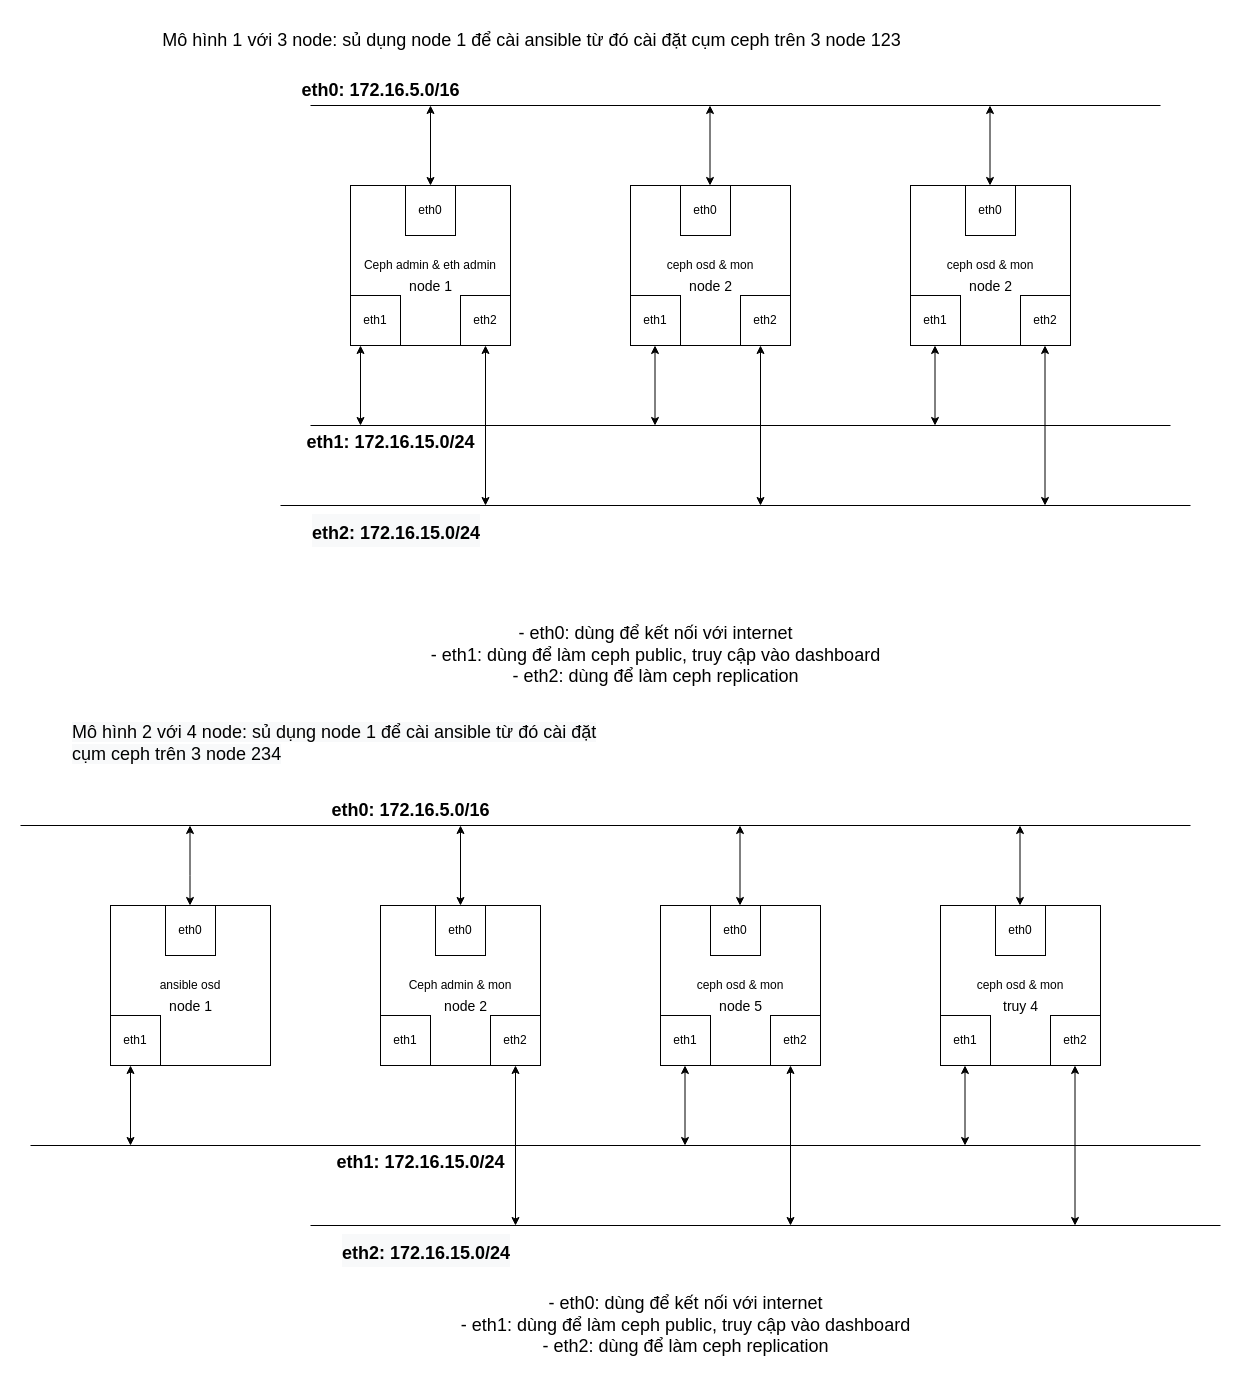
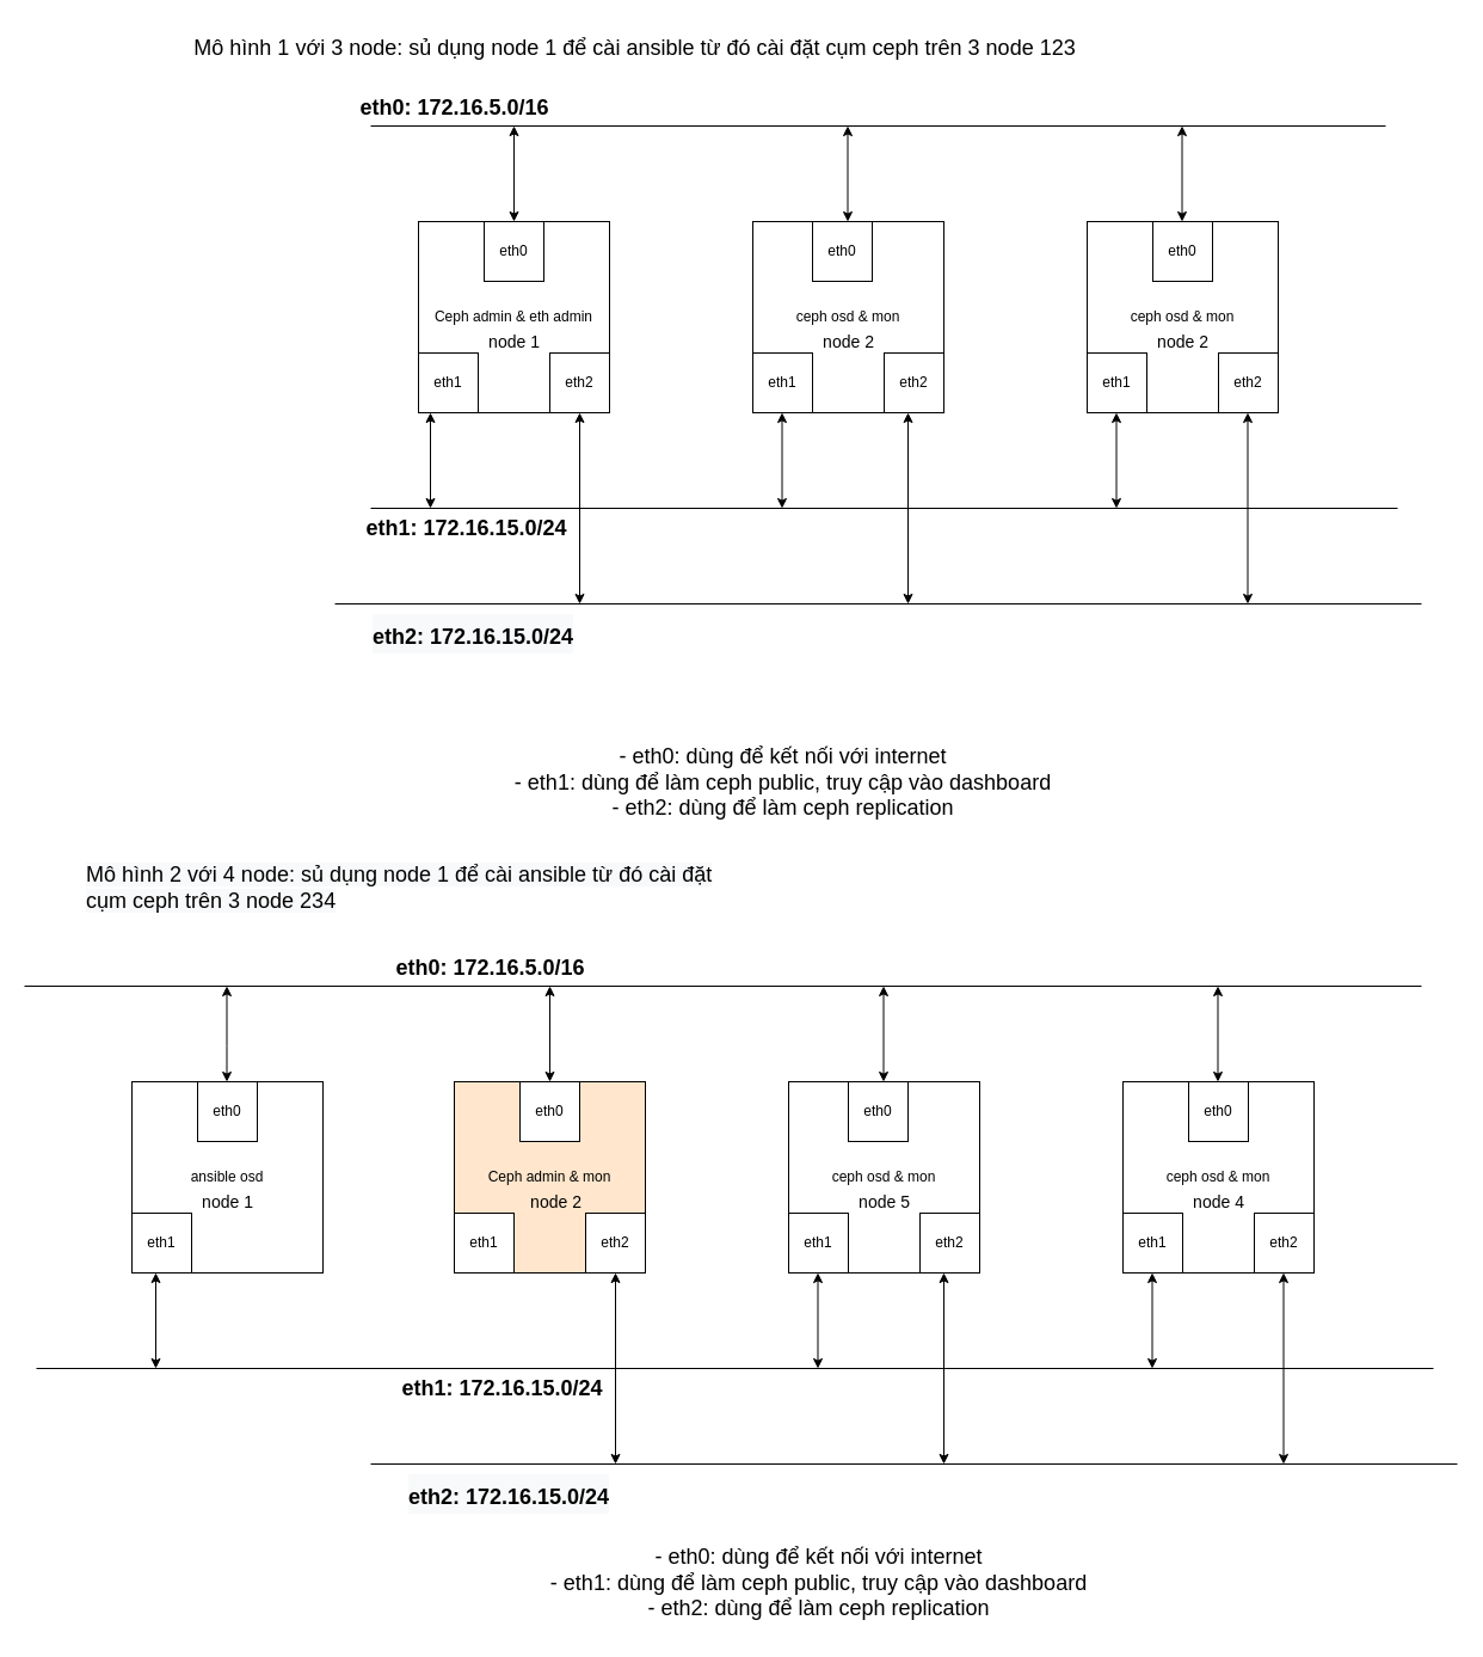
- <mxCell id="30" value="Ceph admin &amp;amp; mon" style="whiteSpace=wrap;html=1;aspect=fixed;" vertex="1" parent="1"><mxGeometry x="380" y="905" width="160" height="160" as="geometry" /></mxCell>
+ <mxCell id="30" value="Ceph admin &amp;amp; mon" style="whiteSpace=wrap;html=1;aspect=fixed;fillColor=#ffe6cc;" vertex="1" parent="1"><mxGeometry x="380" y="905" width="160" height="160" as="geometry" /></mxCell>
- <mxCell id="70" value="&lt;font style=&quot;font-size: 14px;&quot;&gt;truy 4&lt;/font&gt;" style="text;html=1;align=center;verticalAlign=middle;resizable=0;points=[];autosize=1;strokeColor=none;fillColor=none;fontSize=18;" vertex="1" parent="1"><mxGeometry x="985" y="985" width="70" height="40" as="geometry" /></mxCell>
+ <mxCell id="70" value="&lt;font style=&quot;font-size: 14px;&quot;&gt;node 4&lt;/font&gt;" style="text;html=1;align=center;verticalAlign=middle;resizable=0;points=[];autosize=1;strokeColor=none;fillColor=none;fontSize=18;" vertex="1" parent="1"><mxGeometry x="985" y="985" width="70" height="40" as="geometry" /></mxCell>
